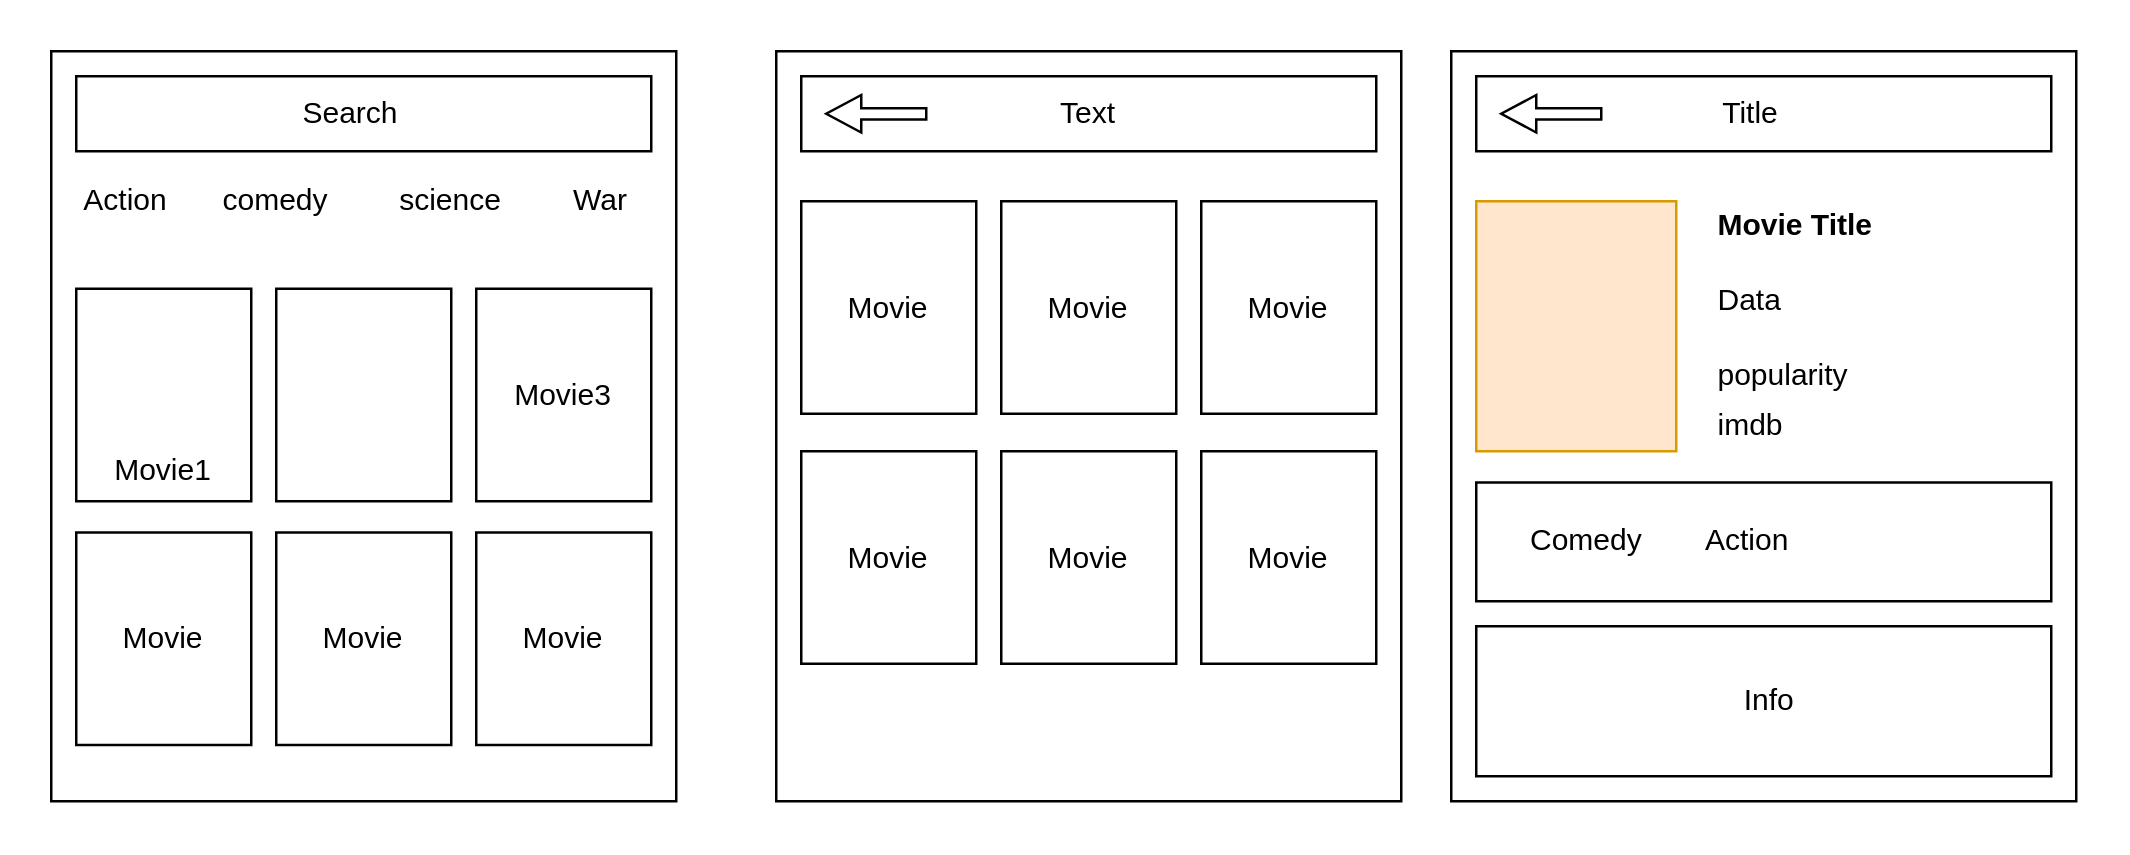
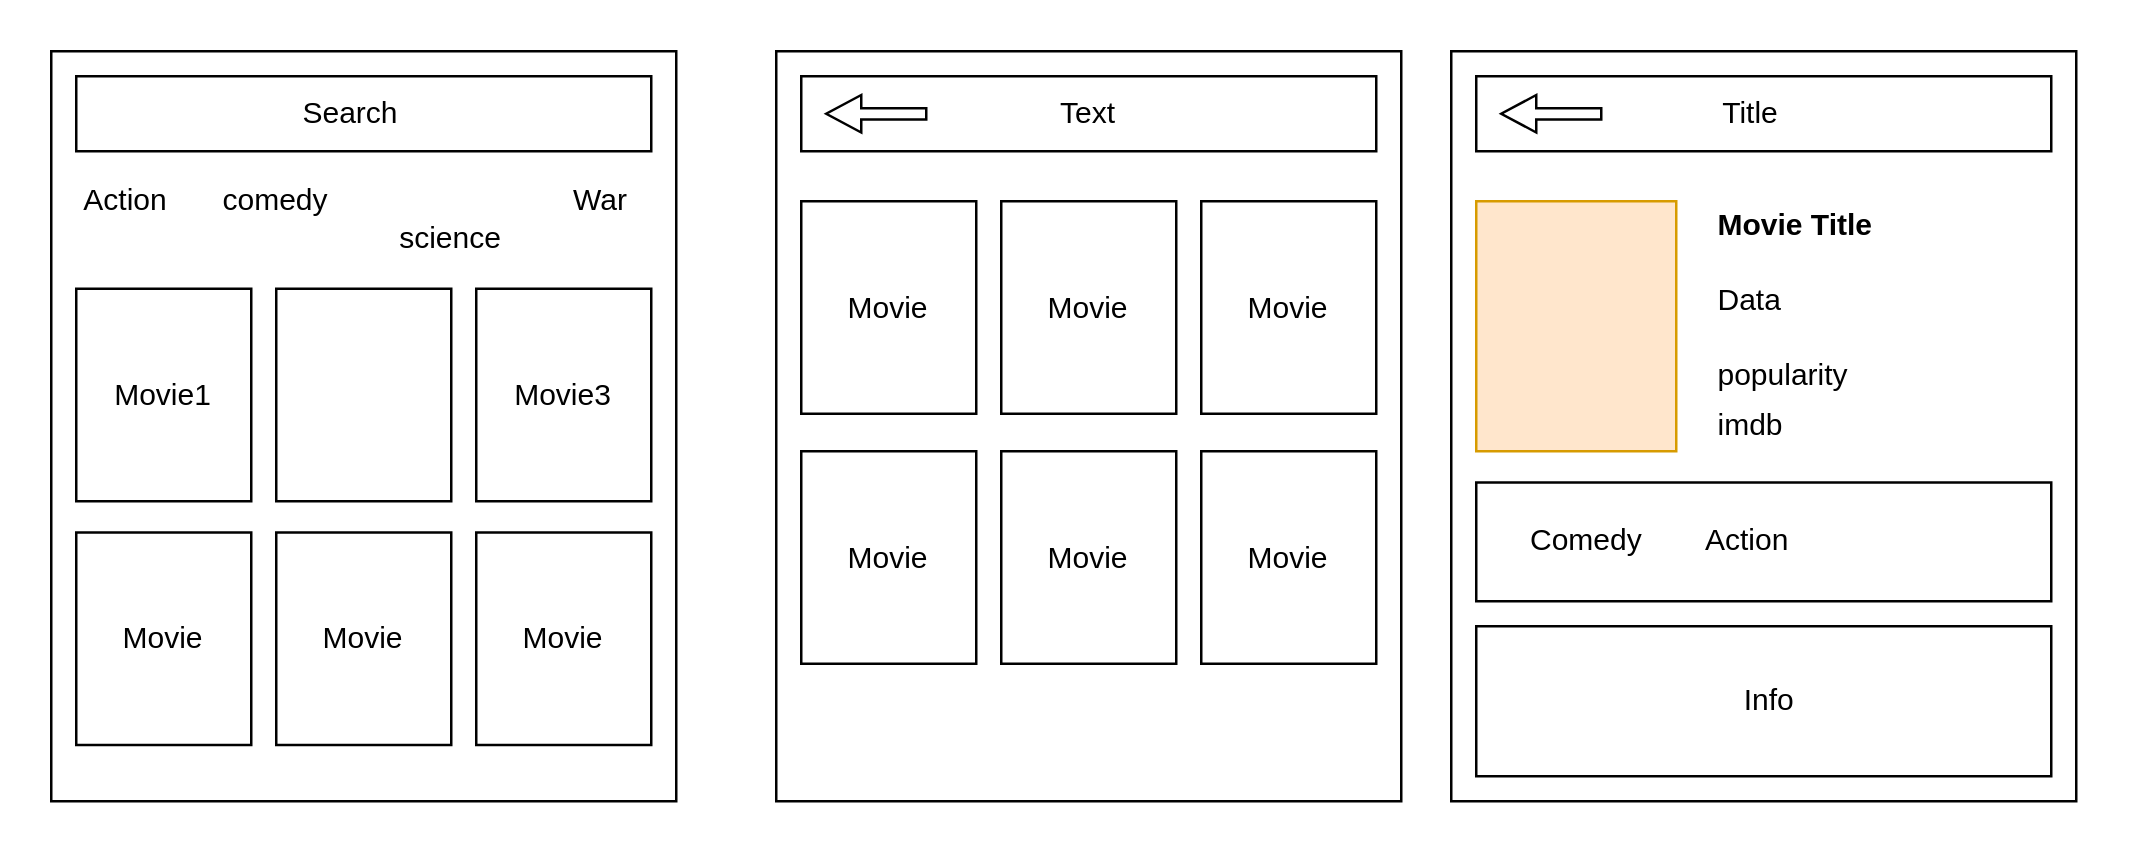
- <mxCell id="6" value="science" style="text;html=1;strokeColor=none;fillColor=none;align=center;verticalAlign=middle;whiteSpace=wrap;rounded=0;" vertex="1" parent="1"><mxGeometry x="160" y="70" width="40" height="20" as="geometry" /></mxCell>
+ <mxCell id="6" value="science" style="text;html=1;strokeColor=none;fillColor=none;align=center;verticalAlign=middle;whiteSpace=wrap;rounded=0;" vertex="1" parent="1"><mxGeometry x="160" y="85" width="40" height="20" as="geometry" /></mxCell>
- <mxCell id="9" value="Movie1" style="text;html=1;strokeColor=none;fillColor=none;align=center;verticalAlign=middle;whiteSpace=wrap;rounded=0;" vertex="1" parent="1"><mxGeometry x="45" y="177.5" width="40" height="20" as="geometry" /></mxCell>
+ <mxCell id="9" value="Movie1" style="text;html=1;strokeColor=none;fillColor=none;align=center;verticalAlign=middle;whiteSpace=wrap;rounded=0;" vertex="1" parent="1"><mxGeometry x="45" y="147.5" width="40" height="20" as="geometry" /></mxCell>
